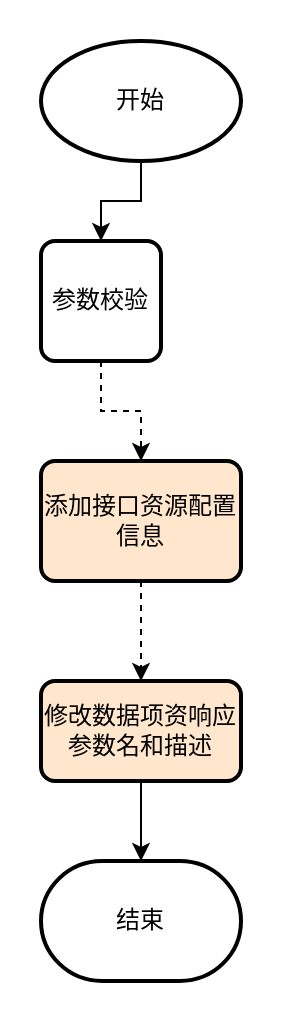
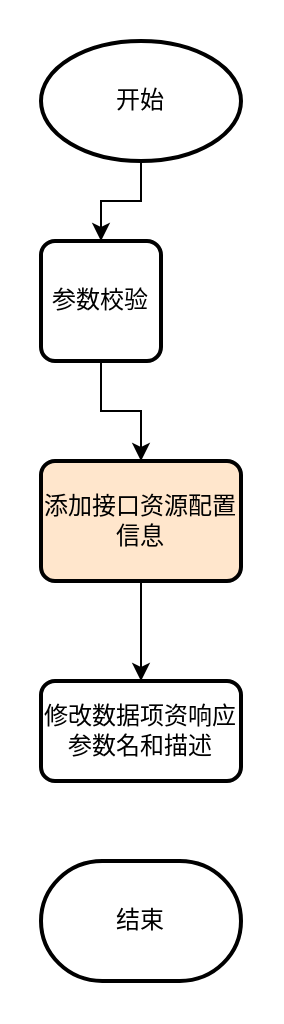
- <mxCell id="4" value="" style="edgeStyle=orthogonalEdgeStyle;rounded=0;orthogonalLoop=1;jettySize=auto;html=1;dashed=1;" edge="1" parent="1" source="5" target="7"><mxGeometry relative="1" as="geometry" /></mxCell>
+ <mxCell id="4" value="" style="edgeStyle=orthogonalEdgeStyle;rounded=0;orthogonalLoop=1;jettySize=auto;html=1;" edge="1" parent="1" source="5" target="7"><mxGeometry relative="1" as="geometry" /></mxCell>
- <mxCell id="6" value="" style="edgeStyle=orthogonalEdgeStyle;rounded=0;orthogonalLoop=1;jettySize=auto;html=1;dashed=1;" edge="1" parent="1" source="7" target="9"><mxGeometry relative="1" as="geometry" /></mxCell>
+ <mxCell id="6" value="" style="edgeStyle=orthogonalEdgeStyle;rounded=0;orthogonalLoop=1;jettySize=auto;html=1;" edge="1" parent="1" source="7" target="9"><mxGeometry relative="1" as="geometry" /></mxCell>
- <mxCell id="9" value="修改数据项资响应参数名和描述" style="rounded=1;whiteSpace=wrap;html=1;absoluteArcSize=1;arcSize=14;strokeWidth=2;fillColor=#ffe6cc;" vertex="1" parent="1"><mxGeometry x="20" y="340" width="100" height="50" as="geometry" /></mxCell>
+ <mxCell id="9" value="修改数据项资响应参数名和描述" style="rounded=1;whiteSpace=wrap;html=1;absoluteArcSize=1;arcSize=14;strokeWidth=2;" vertex="1" parent="1"><mxGeometry x="20" y="340" width="100" height="50" as="geometry" /></mxCell>
- <mxCell id="8" value="" style="edgeStyle=orthogonalEdgeStyle;rounded=0;orthogonalLoop=1;jettySize=auto;html=1;" edge="1" parent="1" source="9" target="10"><mxGeometry relative="1" as="geometry" /></mxCell>
